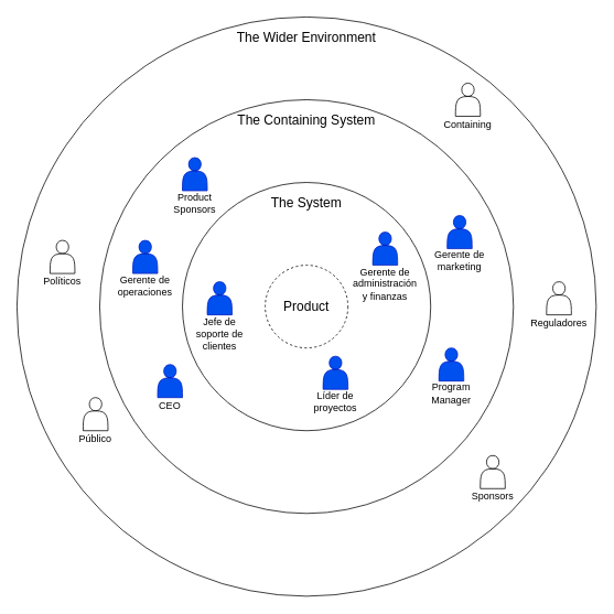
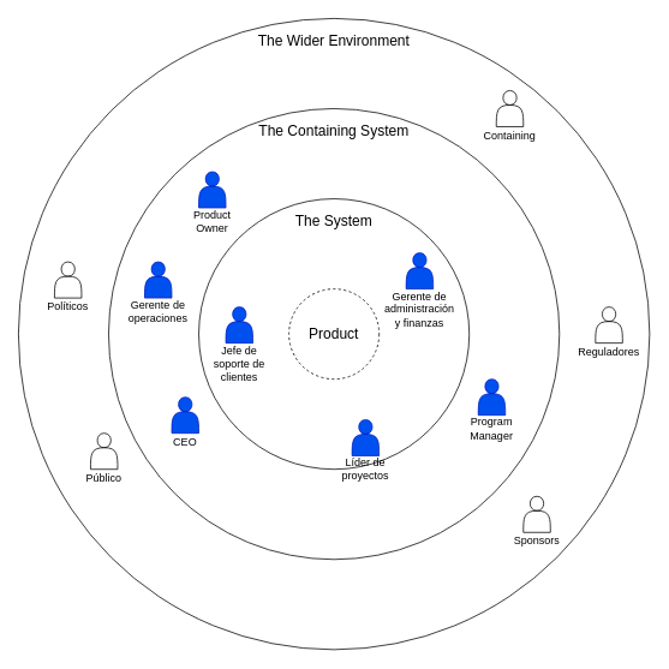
- <mxCell id="17" value="&lt;font color=&quot;#000000&quot;&gt;Product Sponsors&lt;/font&gt;" style="shape=actor;whiteSpace=wrap;html=1;fillColor=#0050ef;strokeColor=#001DBC;fillStyle=auto;verticalAlign=middle;spacing=0;spacingBottom=0;fontColor=#ffffff;spacingTop=70;spacingLeft=-15;spacingRight=-15;" vertex="1" parent="1"><mxGeometry x="220" y="190" width="30" height="40" as="geometry" /></mxCell>
+ <mxCell id="17" value="&lt;font color=&quot;#000000&quot;&gt;Product Owner&lt;/font&gt;" style="shape=actor;whiteSpace=wrap;html=1;fillColor=#0050ef;strokeColor=#001DBC;fillStyle=auto;verticalAlign=middle;spacing=0;spacingBottom=0;fontColor=#ffffff;spacingTop=70;spacingLeft=-15;spacingRight=-15;" vertex="1" parent="1"><mxGeometry x="220" y="190" width="30" height="40" as="geometry" /></mxCell>
- <mxCell id="7" value="&lt;font color=&quot;#000000&quot;&gt;Gerente de marketing&lt;/font&gt;" style="shape=actor;whiteSpace=wrap;html=1;fillColor=#0050ef;strokeColor=#001DBC;fillStyle=auto;verticalAlign=middle;spacing=0;spacingBottom=0;fontColor=#ffffff;spacingTop=70;spacingLeft=-15;spacingRight=-15;" vertex="1" parent="1"><mxGeometry x="540" y="260" width="30" height="40" as="geometry" /></mxCell>
- <mxCell id="8" value="&lt;font color=&quot;#000000&quot;&gt;Líder de proyectos&lt;/font&gt;" style="shape=actor;whiteSpace=wrap;html=1;fillColor=#0050ef;strokeColor=#001DBC;fillStyle=auto;verticalAlign=middle;spacing=0;spacingBottom=0;fontColor=#ffffff;spacingTop=70;" vertex="1" parent="1"><mxGeometry x="390" y="430" width="30" height="40" as="geometry" /></mxCell>
+ <mxCell id="8" value="&lt;font color=&quot;#000000&quot;&gt;Líder de proyectos&lt;/font&gt;" style="shape=actor;whiteSpace=wrap;html=1;fillColor=#0050ef;strokeColor=#001DBC;fillStyle=auto;verticalAlign=middle;spacing=0;spacingBottom=0;fontColor=#ffffff;spacingTop=70;" vertex="1" parent="1"><mxGeometry x="390" y="465" width="30" height="40" as="geometry" /></mxCell>
